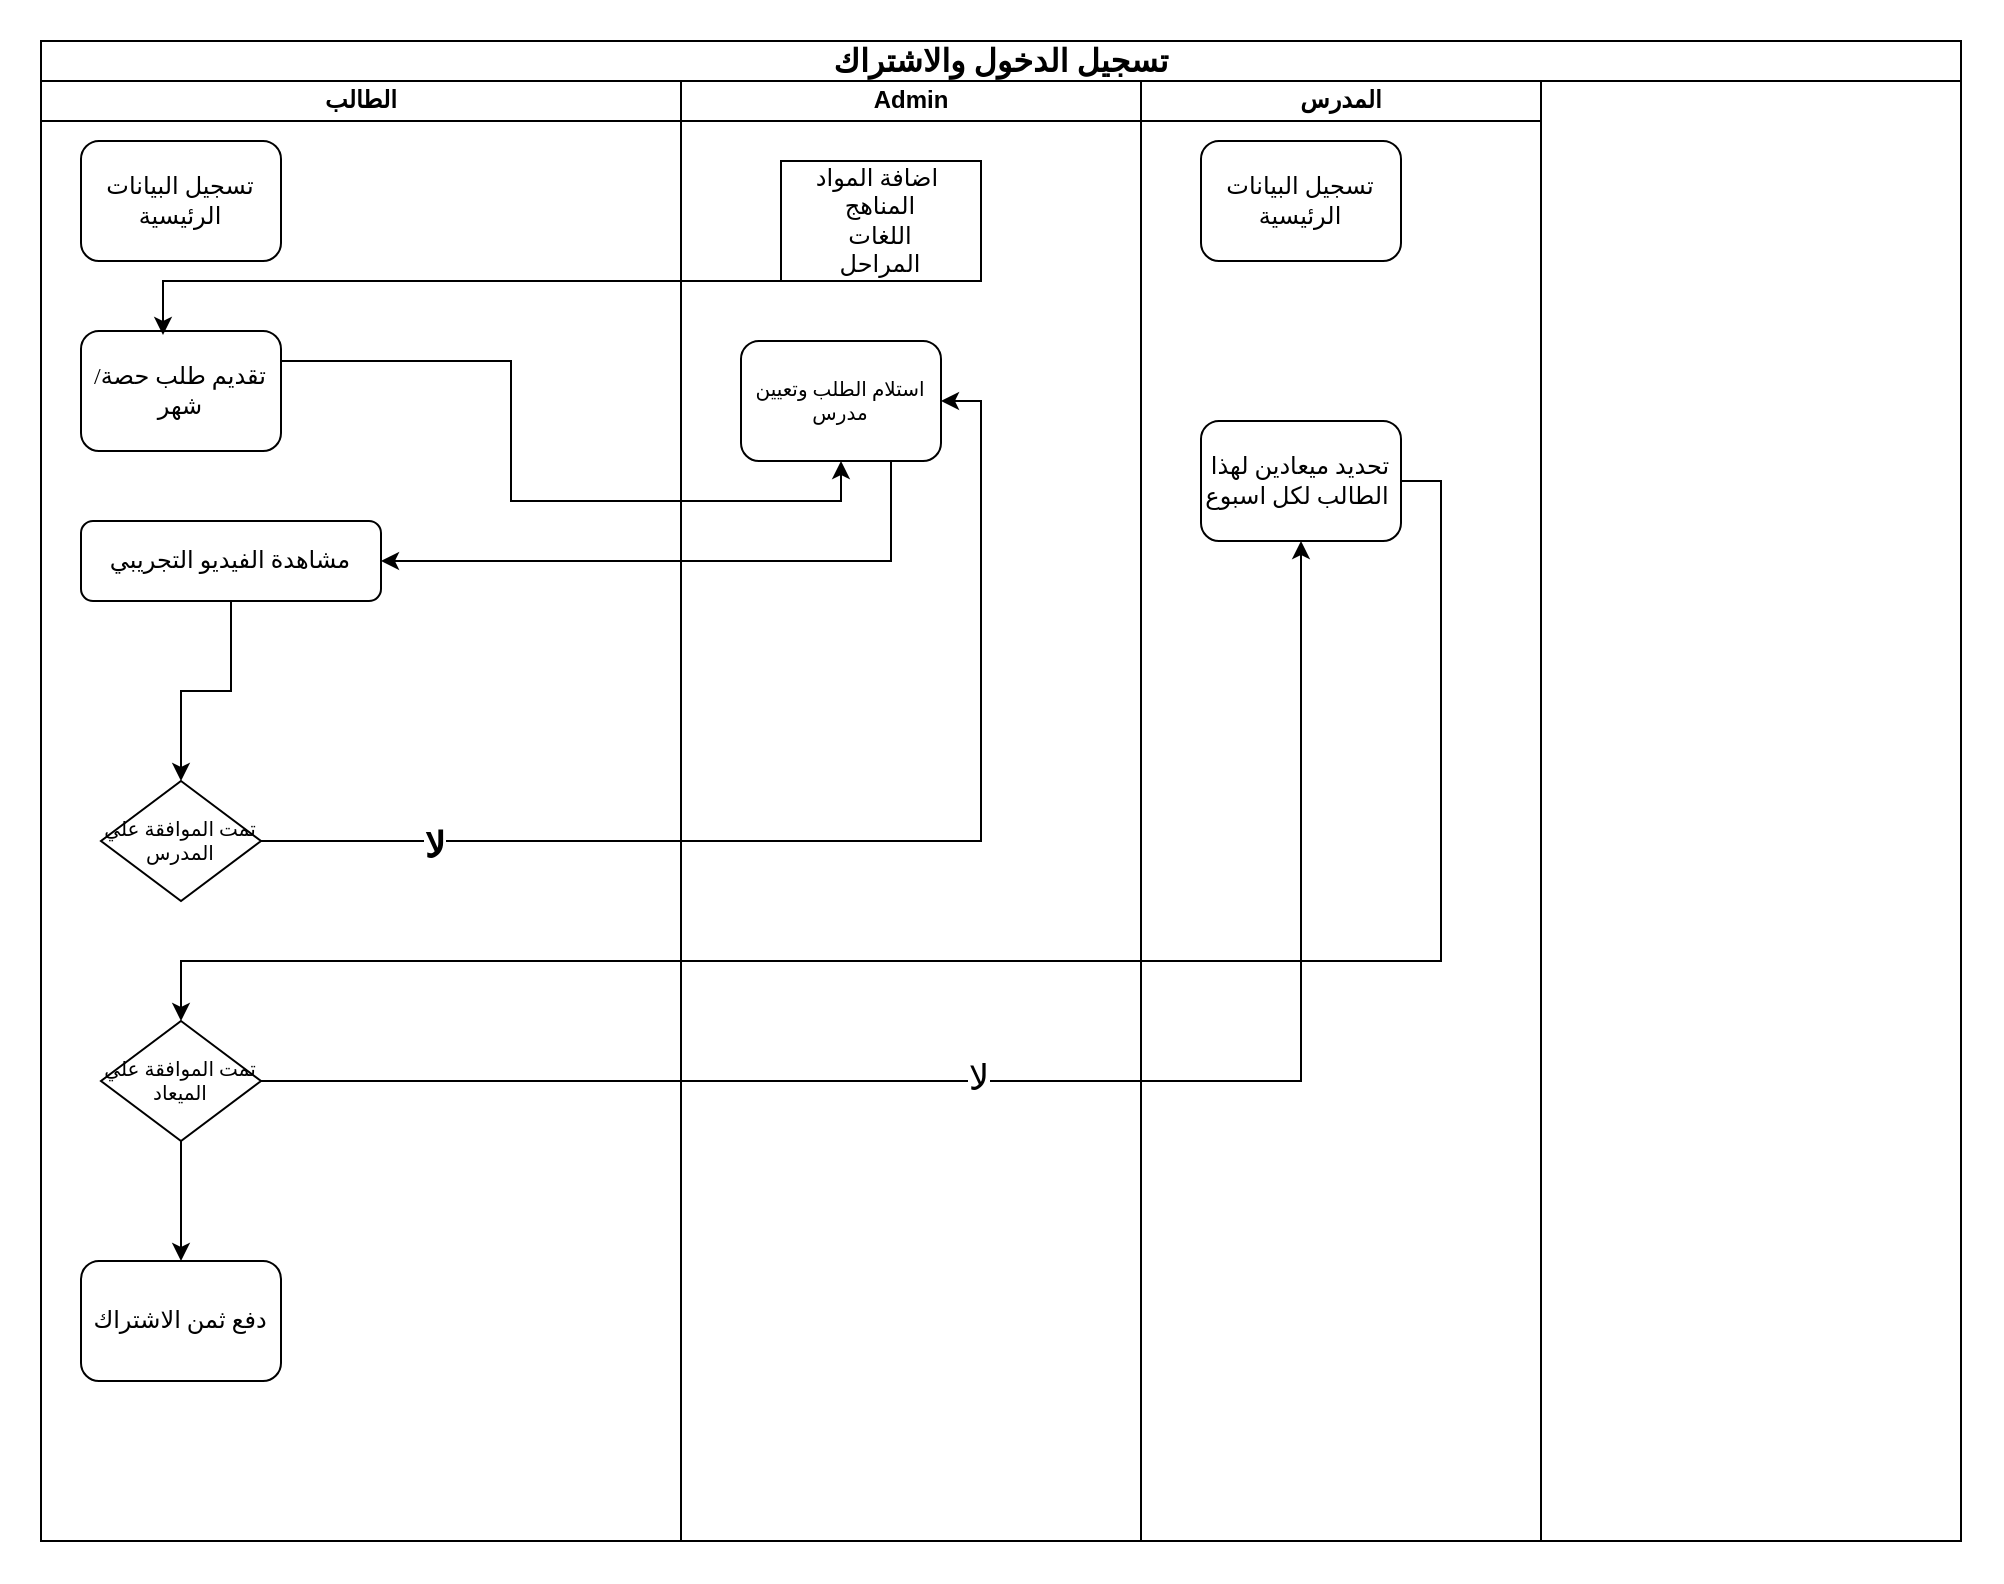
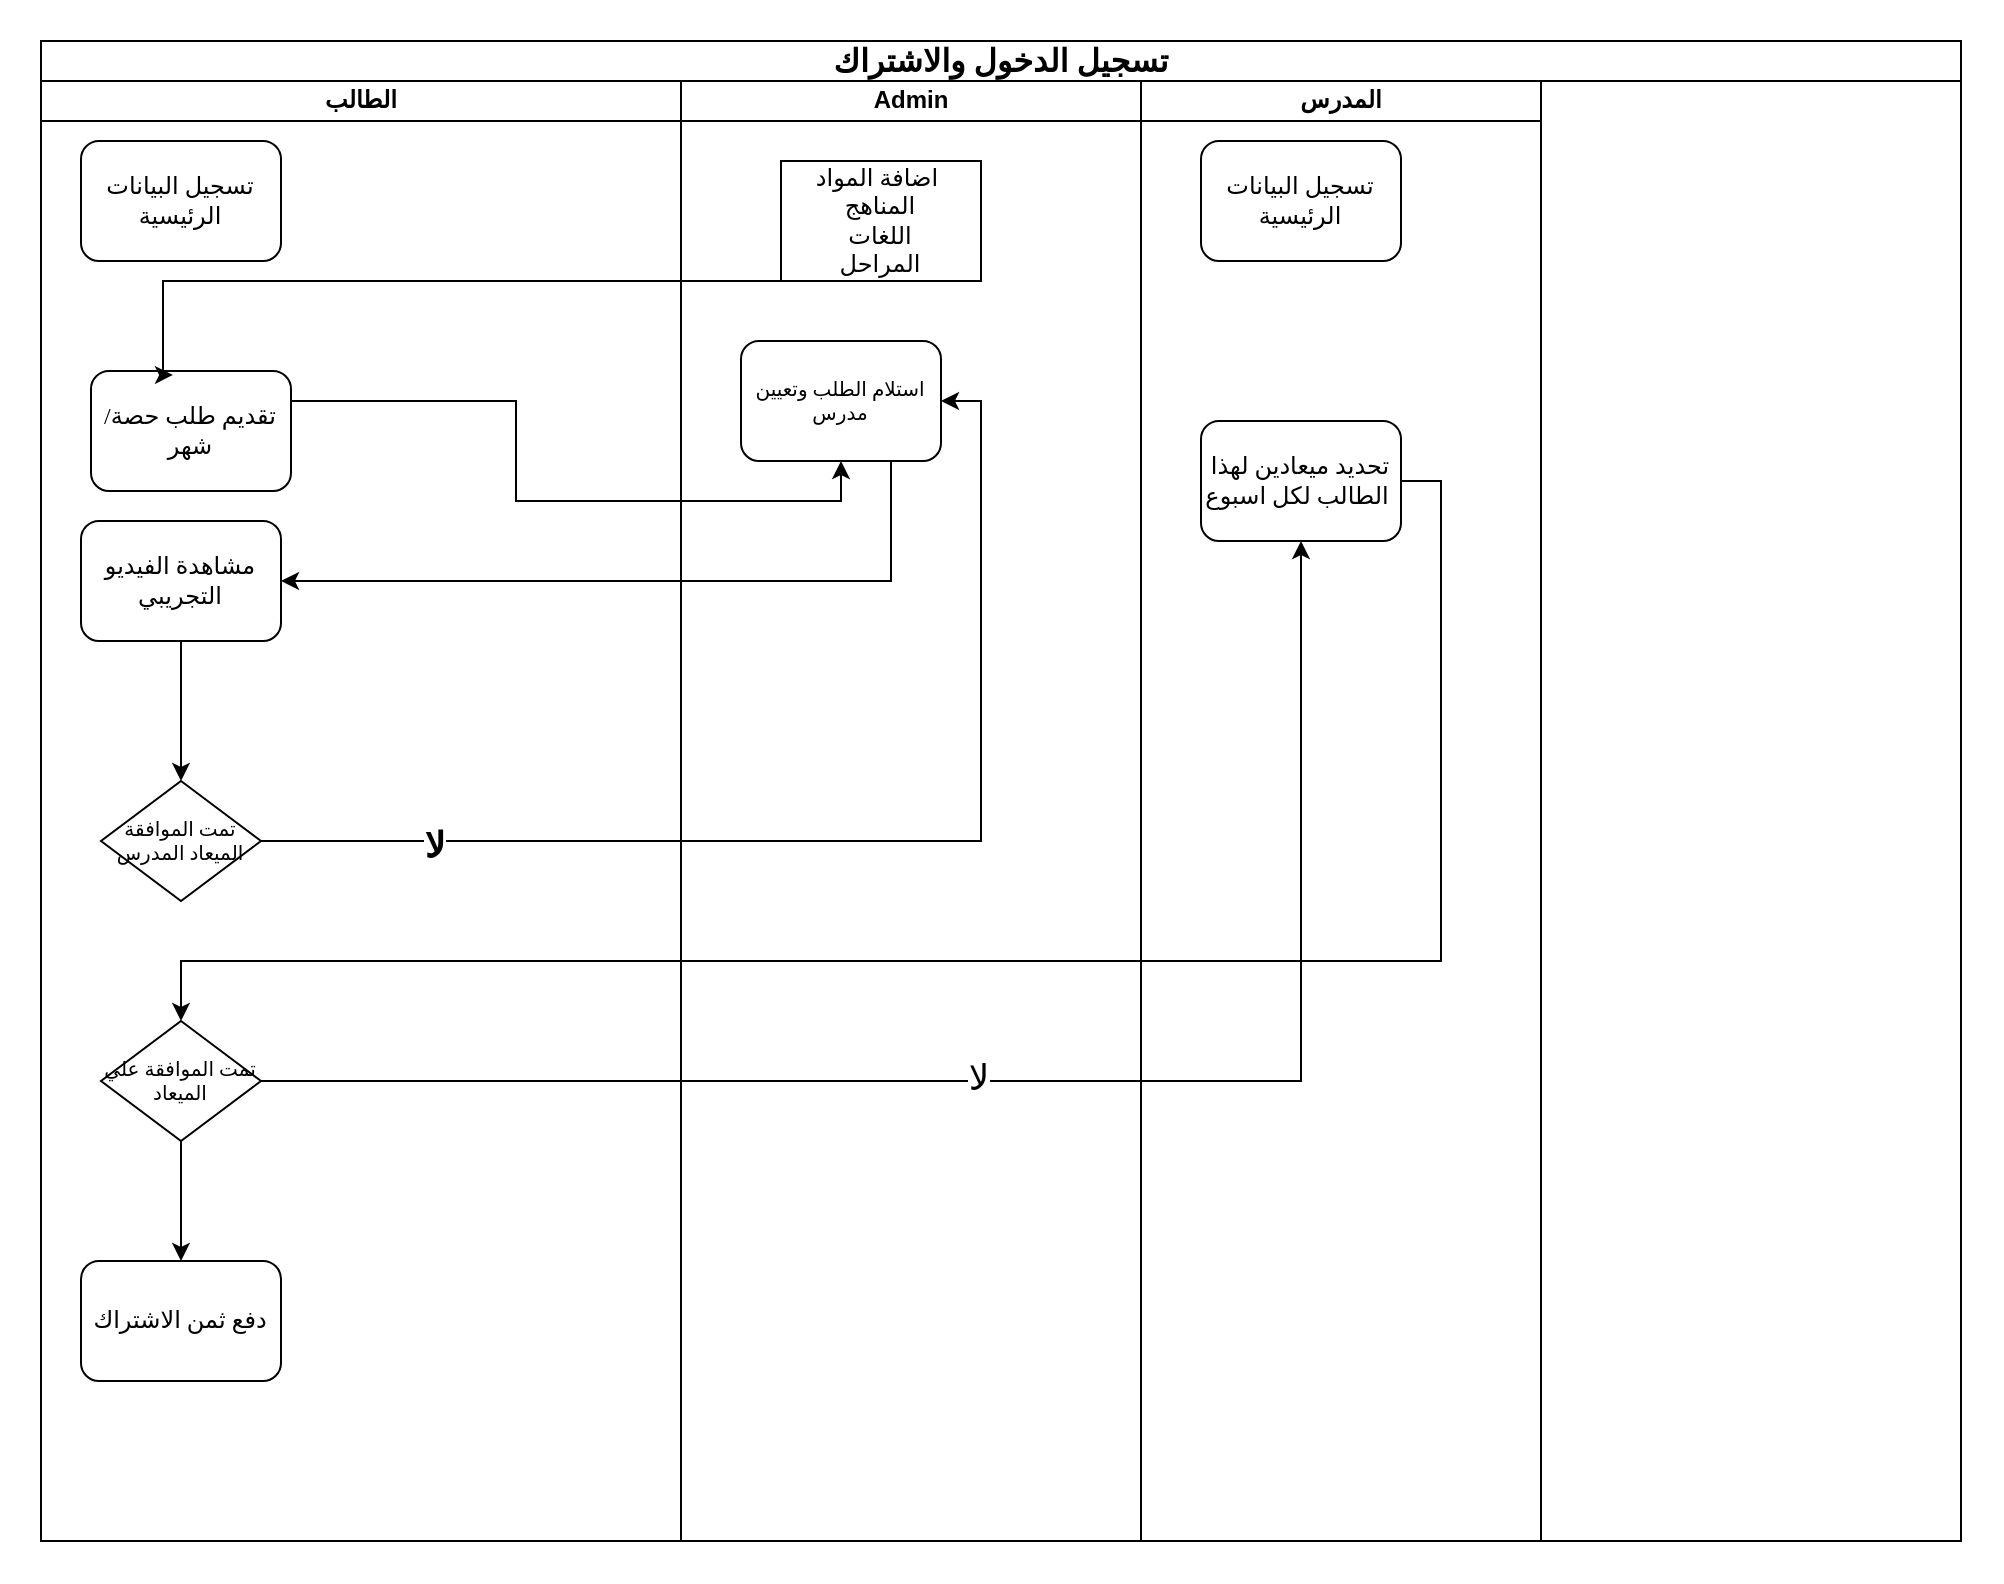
- <mxCell id="5" value="&lt;font style=&quot;font-size: 12px;&quot;&gt;تقديم طلب حصة/شهر&lt;/font&gt;" style="rounded=1;whiteSpace=wrap;html=1;shadow=0;labelBackgroundColor=none;strokeWidth=1;fontFamily=Verdana;fontSize=8;align=center;" parent="3" vertex="1"><mxGeometry x="20" y="125" width="100" height="60" as="geometry" /></mxCell>
+ <mxCell id="5" value="&lt;font style=&quot;font-size: 12px;&quot;&gt;تقديم طلب حصة/شهر&lt;/font&gt;" style="rounded=1;whiteSpace=wrap;html=1;shadow=0;labelBackgroundColor=none;strokeWidth=1;fontFamily=Verdana;fontSize=8;align=center;" parent="3" vertex="1"><mxGeometry x="25" y="145" width="100" height="60" as="geometry" /></mxCell>
- <mxCell id="7" value="&lt;font style=&quot;font-size: 12px;&quot;&gt;مشاهدة الفيديو التجريبي&lt;/font&gt;" style="rounded=1;whiteSpace=wrap;html=1;shadow=0;labelBackgroundColor=none;strokeWidth=1;fontFamily=Verdana;fontSize=8;align=center;" vertex="1" parent="3"><mxGeometry x="20" y="220" width="150" height="40" as="geometry" /></mxCell>
+ <mxCell id="7" value="&lt;font style=&quot;font-size: 12px;&quot;&gt;مشاهدة الفيديو التجريبي&lt;/font&gt;" style="rounded=1;whiteSpace=wrap;html=1;shadow=0;labelBackgroundColor=none;strokeWidth=1;fontFamily=Verdana;fontSize=8;align=center;" vertex="1" parent="3"><mxGeometry x="20" y="220" width="100" height="60" as="geometry" /></mxCell>
- <mxCell id="8" value="&lt;font size=&quot;1&quot;&gt;تمت الموافقة علي المدرس&lt;/font&gt;" style="rhombus;whiteSpace=wrap;html=1;rounded=0;shadow=0;labelBackgroundColor=none;strokeWidth=1;fontFamily=Verdana;fontSize=8;align=center;" vertex="1" parent="3"><mxGeometry x="30" y="350" width="80" height="60" as="geometry" /></mxCell>
+ <mxCell id="8" value="&lt;font size=&quot;1&quot;&gt;تمت الموافقة الميعاد المدرس&lt;/font&gt;" style="rhombus;whiteSpace=wrap;html=1;rounded=0;shadow=0;labelBackgroundColor=none;strokeWidth=1;fontFamily=Verdana;fontSize=8;align=center;" vertex="1" parent="3"><mxGeometry x="30" y="350" width="80" height="60" as="geometry" /></mxCell>
